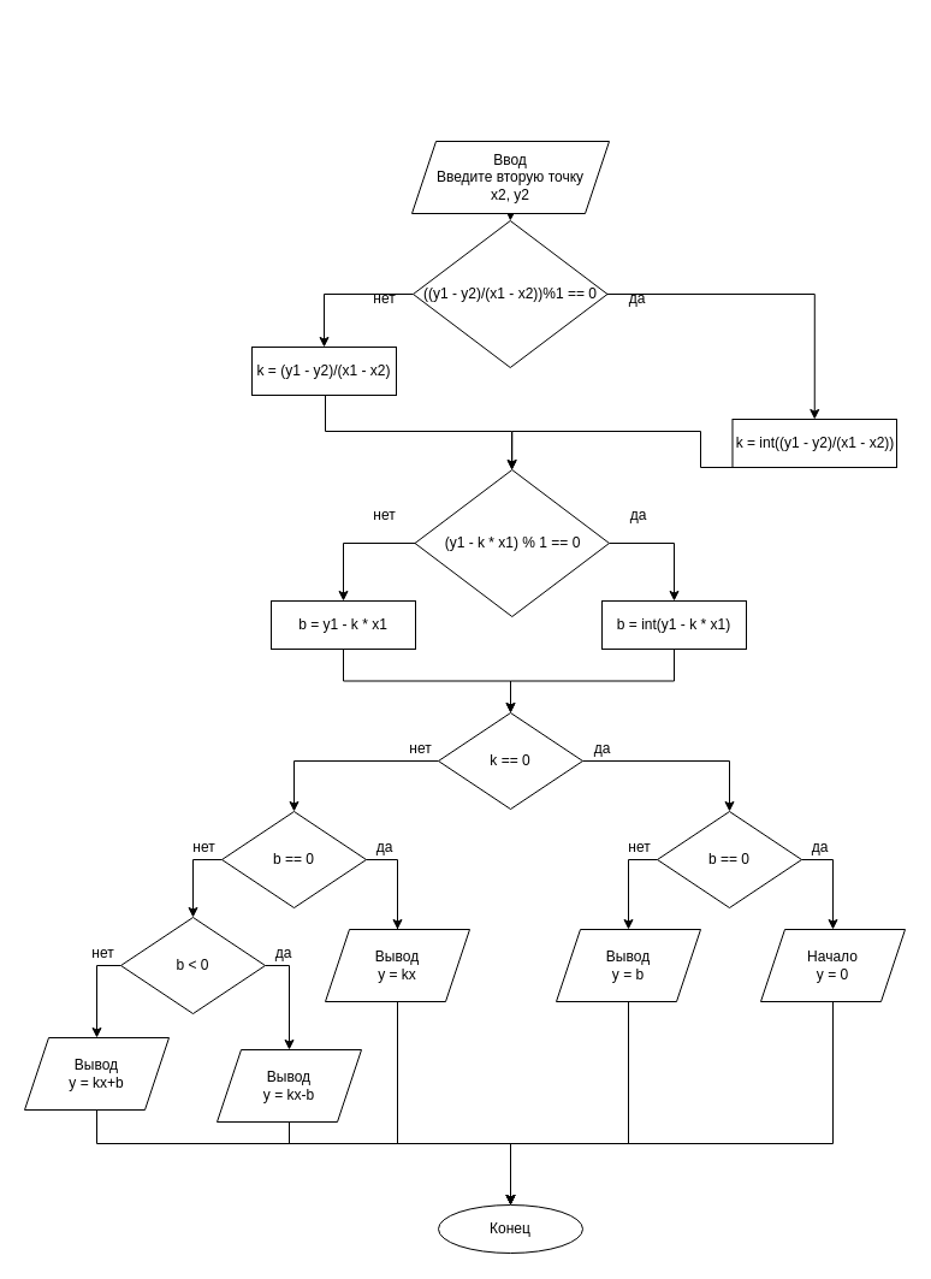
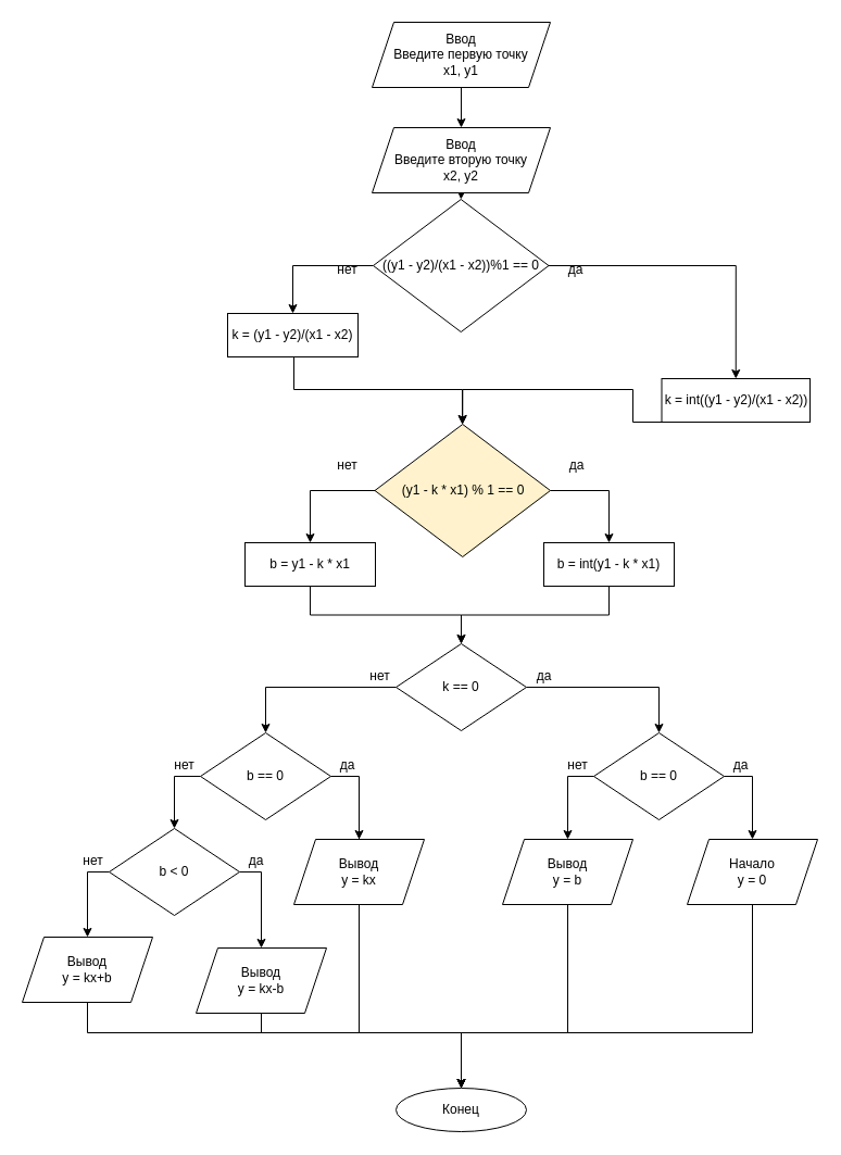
+ <mxCell id="4" value="Ввод&lt;br&gt;&lt;div&gt;Введите первую точку&lt;/div&gt;&lt;div&gt;x1, y1&lt;br&gt;&lt;/div&gt;" style="shape=parallelogram;perimeter=parallelogramPerimeter;whiteSpace=wrap;html=1;fixedSize=1;" vertex="1" parent="1"><mxGeometry x="342" y="20" width="164" height="60" as="geometry" /></mxCell>
+ <mxCell id="3" style="edgeStyle=orthogonalEdgeStyle;rounded=0;orthogonalLoop=1;jettySize=auto;html=1;exitX=0.5;exitY=1;exitDx=0;exitDy=0;entryX=0.5;entryY=0;entryDx=0;entryDy=0;" edge="1" parent="1" source="4" target="6"><mxGeometry relative="1" as="geometry" /></mxCell>
- <mxCell id="53" value="(y1 - k * x1) % 1 == 0" style="rhombus;whiteSpace=wrap;html=1;" vertex="1" parent="1"><mxGeometry x="344.5" y="390" width="161.5" height="122" as="geometry" /></mxCell>
+ <mxCell id="53" value="(y1 - k * x1) % 1 == 0" style="rhombus;whiteSpace=wrap;html=1;fillColor=#fff2cc;" vertex="1" parent="1"><mxGeometry x="344.5" y="390" width="161.5" height="122" as="geometry" /></mxCell>
